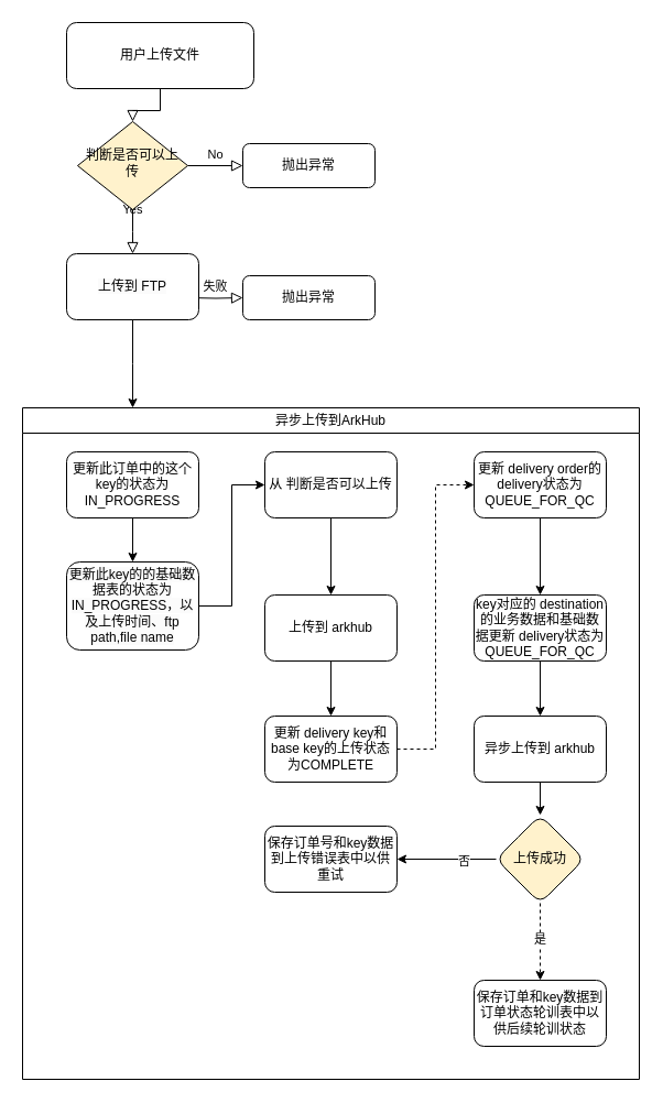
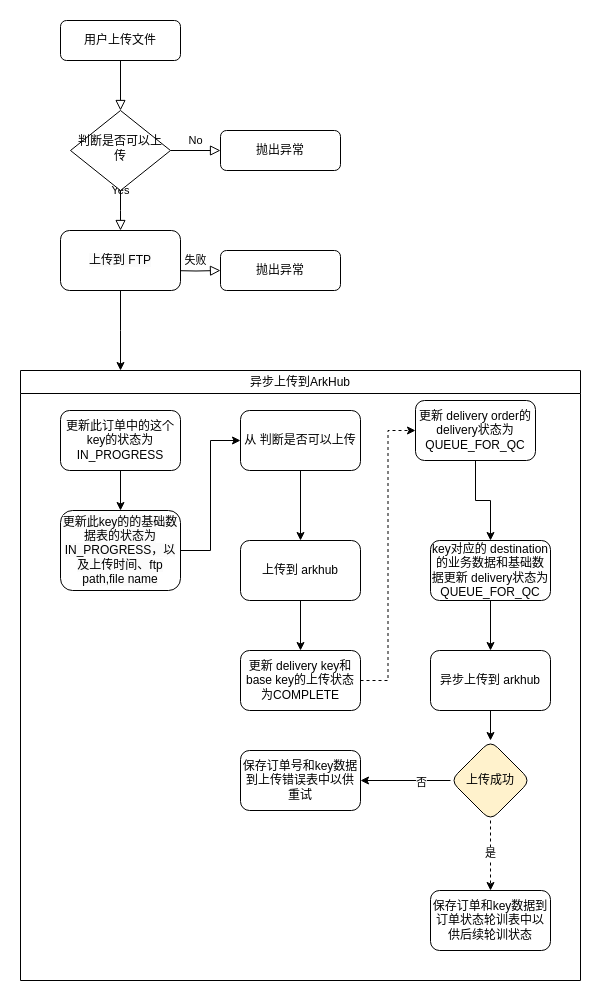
- <mxCell id="3" value="用户上传文件" style="rounded=1;whiteSpace=wrap;html=1;fontSize=12;glass=0;strokeWidth=1;shadow=0;" parent="1" vertex="1"><mxGeometry x="60" y="20" width="170" height="60" as="geometry" /></mxCell>
+ <mxCell id="3" value="用户上传文件" style="rounded=1;whiteSpace=wrap;html=1;fontSize=12;glass=0;strokeWidth=1;shadow=0;" parent="1" vertex="1"><mxGeometry x="60" y="20" width="120" height="40" as="geometry" /></mxCell>
- <mxCell id="6" value="判断是否可以上传" style="rhombus;whiteSpace=wrap;html=1;shadow=0;fontFamily=Helvetica;fontSize=12;align=center;strokeWidth=1;spacing=6;spacingTop=-4;fillColor=#fff2cc;" parent="1" vertex="1"><mxGeometry x="70" y="110" width="100" height="80" as="geometry" /></mxCell>
+ <mxCell id="6" value="判断是否可以上传" style="rhombus;whiteSpace=wrap;html=1;shadow=0;fontFamily=Helvetica;fontSize=12;align=center;strokeWidth=1;spacing=6;spacingTop=-4;" parent="1" vertex="1"><mxGeometry x="70" y="110" width="100" height="80" as="geometry" /></mxCell>
- <mxCell id="24" value="更新 delivery order的delivery状态为QUEUE_FOR_QC" style="whiteSpace=wrap;html=1;rounded=1;" vertex="1" parent="12"><mxGeometry x="410" y="40" width="120" height="60" as="geometry" /></mxCell>
+ <mxCell id="24" value="更新 delivery order的delivery状态为QUEUE_FOR_QC" style="whiteSpace=wrap;html=1;rounded=1;" vertex="1" parent="12"><mxGeometry x="395" y="30" width="120" height="60" as="geometry" /></mxCell>
